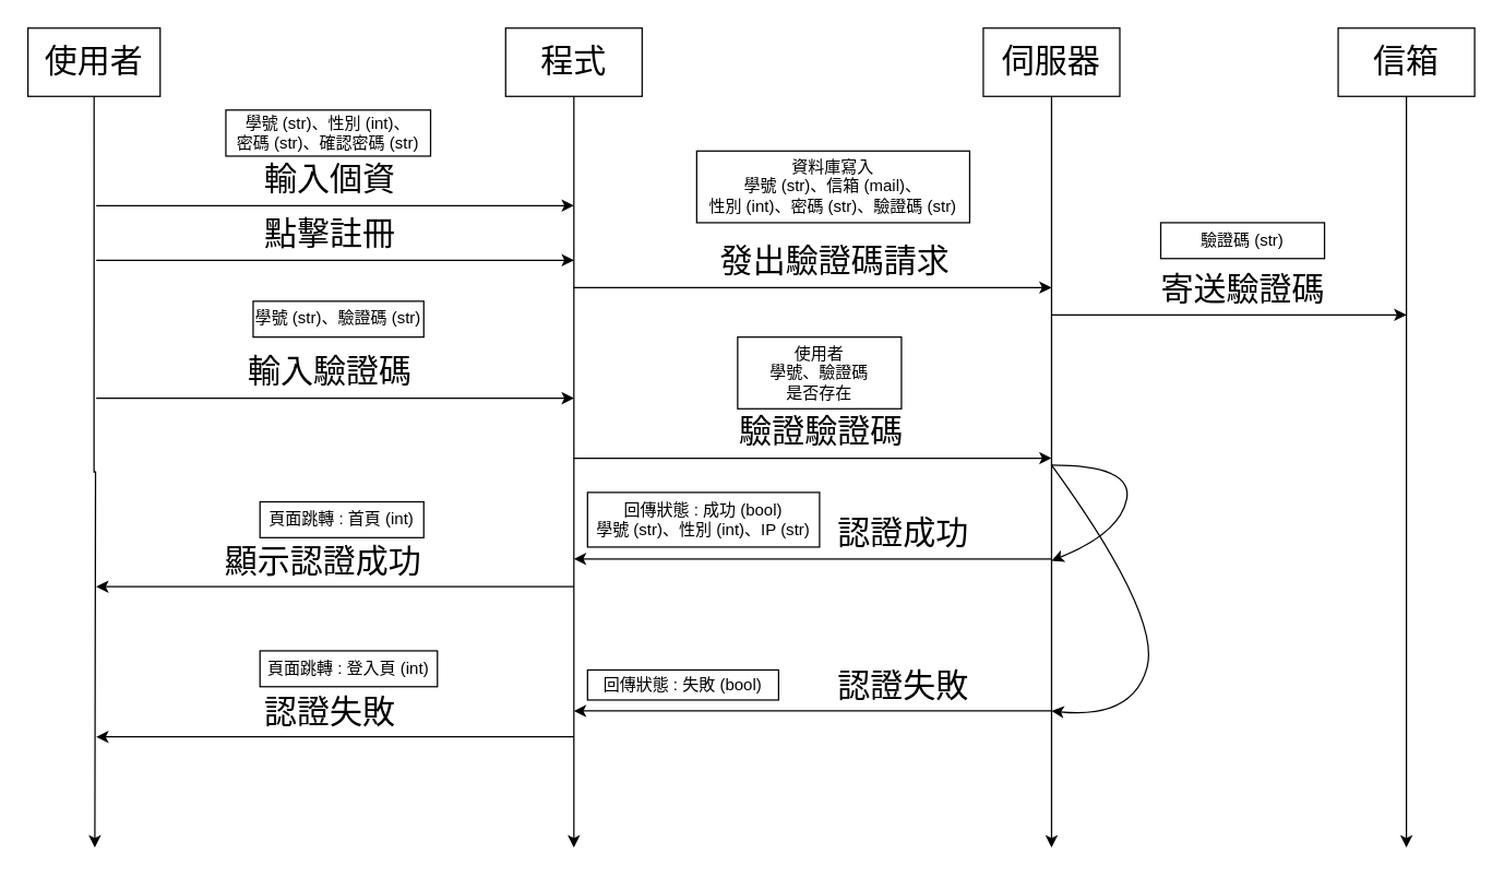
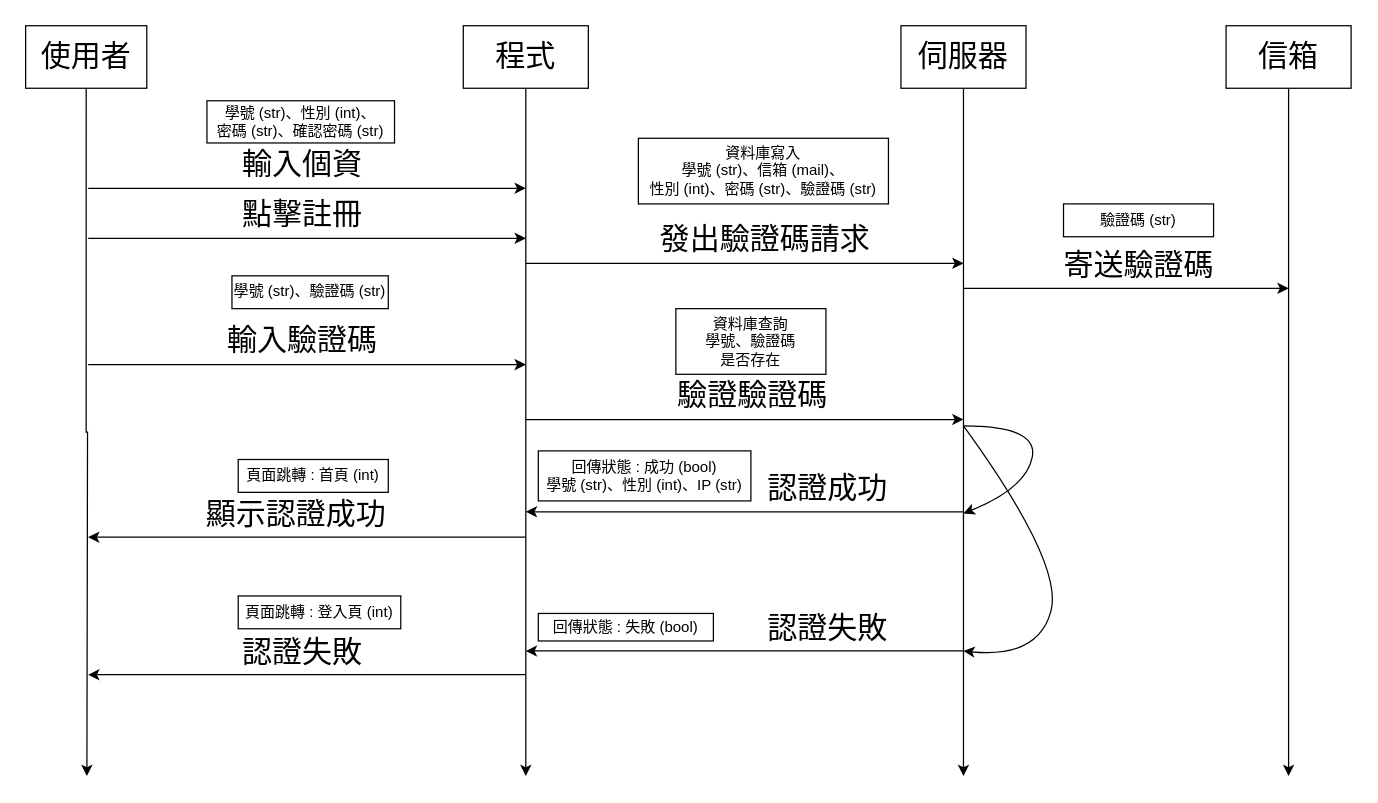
- <mxCell id="34" value="使用者&lt;br&gt;學號、驗證碼&lt;br&gt;是否存在" style="rounded=0;whiteSpace=wrap;html=1;" vertex="1" parent="1"><mxGeometry x="540" y="246.25" width="120" height="52.5" as="geometry" /></mxCell>
+ <mxCell id="34" value="資料庫查詢&lt;br&gt;學號、驗證碼&lt;br&gt;是否存在" style="rounded=0;whiteSpace=wrap;html=1;" vertex="1" parent="1"><mxGeometry x="540" y="246.25" width="120" height="52.5" as="geometry" /></mxCell>
